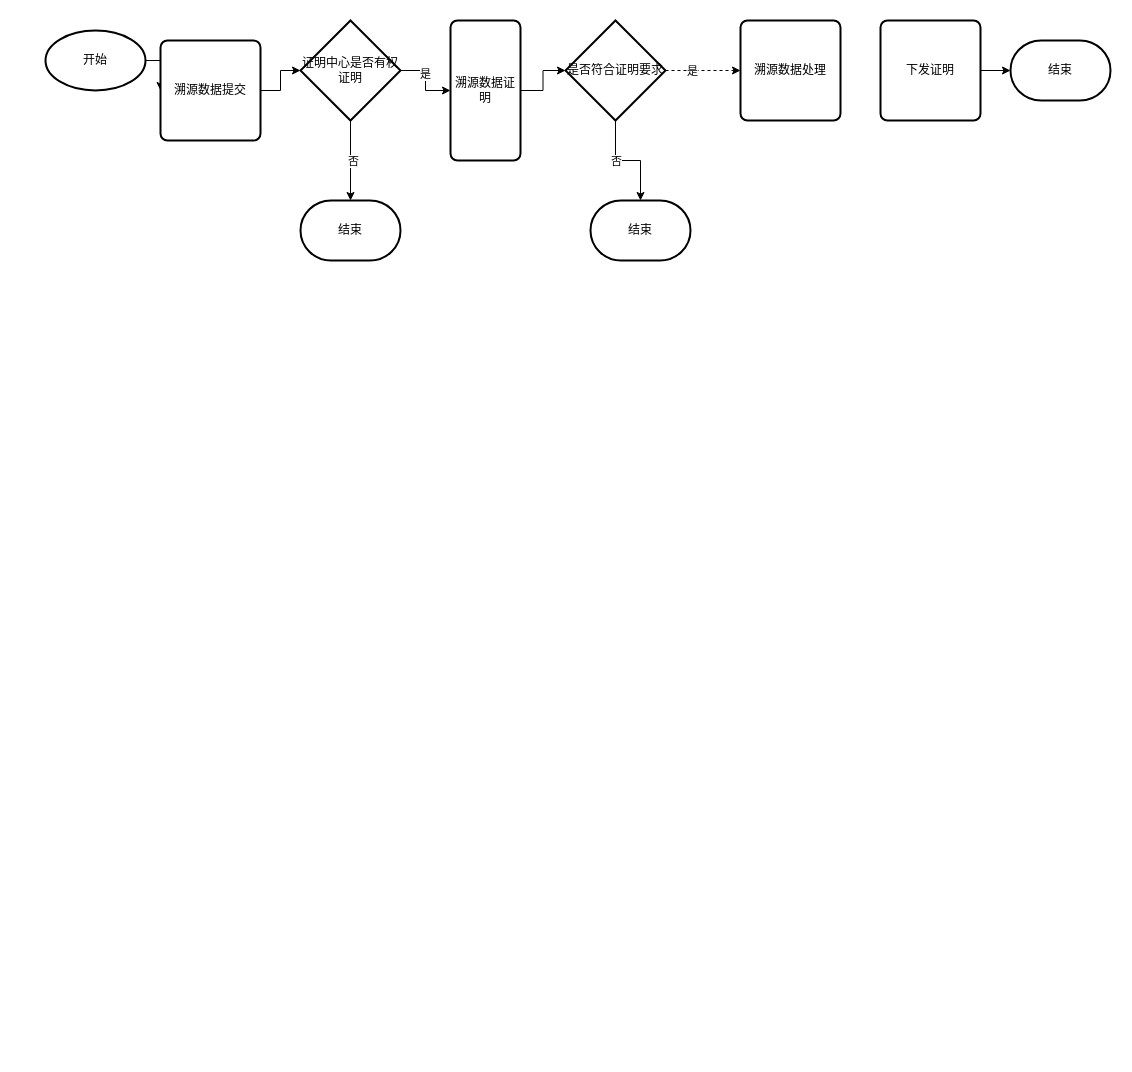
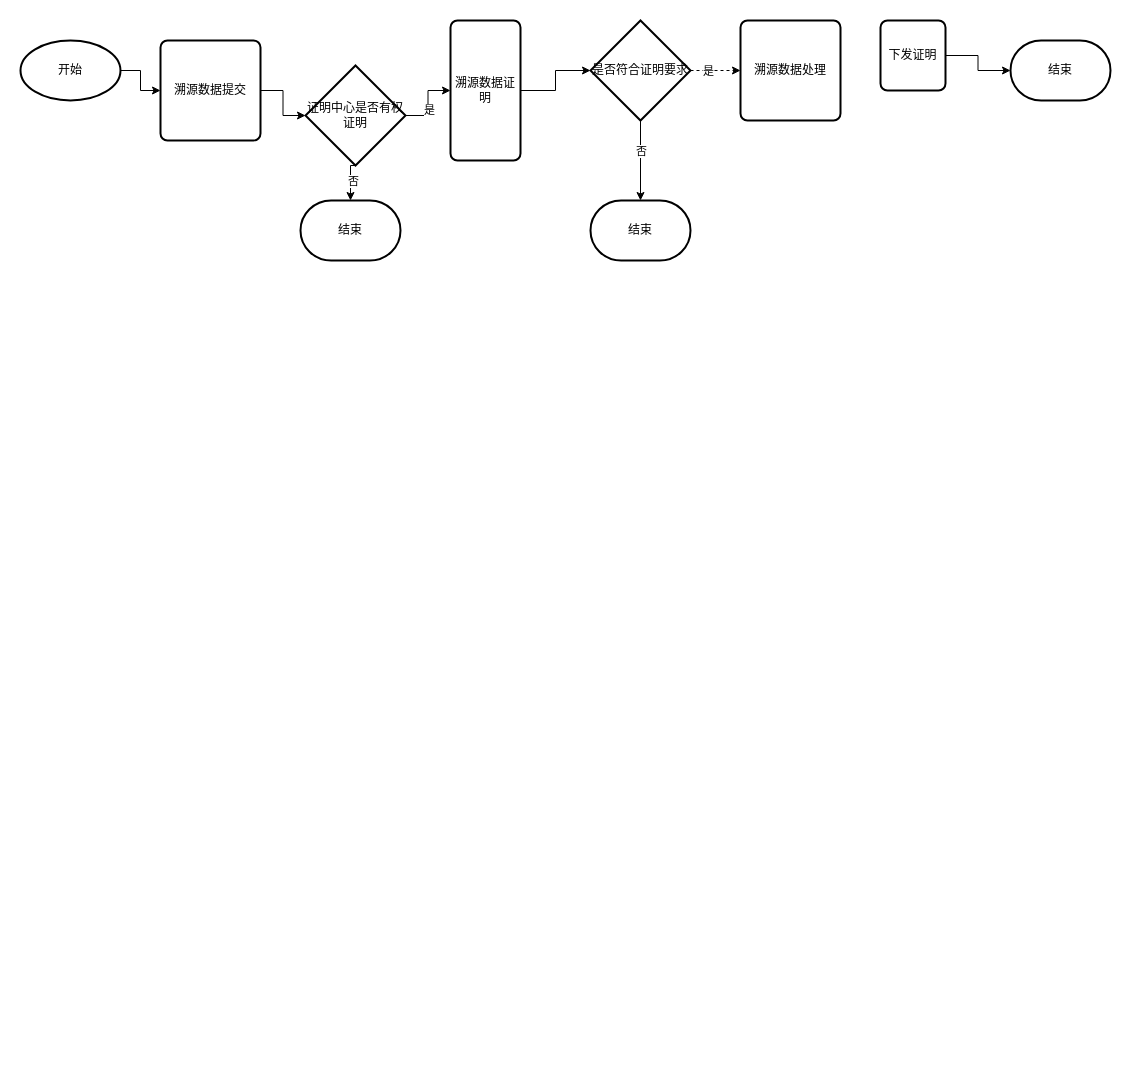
- <mxCell id="3" value="开始" style="strokeWidth=2;html=1;shape=mxgraph.flowchart.start_1;whiteSpace=wrap;" vertex="1" parent="1"><mxGeometry x="45" y="30" width="100" height="60" as="geometry" /></mxCell>
+ <mxCell id="3" value="开始" style="strokeWidth=2;html=1;shape=mxgraph.flowchart.start_1;whiteSpace=wrap;" vertex="1" parent="1"><mxGeometry x="20" y="40" width="100" height="60" as="geometry" /></mxCell>
- <mxCell id="7" value="证明中心是否有权证明" style="strokeWidth=2;html=1;shape=mxgraph.flowchart.decision;whiteSpace=wrap;" vertex="1" parent="1"><mxGeometry x="300" y="20" width="100" height="100" as="geometry" /></mxCell>
+ <mxCell id="7" value="证明中心是否有权证明" style="strokeWidth=2;html=1;shape=mxgraph.flowchart.decision;whiteSpace=wrap;" vertex="1" parent="1"><mxGeometry x="305" y="65" width="100" height="100" as="geometry" /></mxCell>
- <mxCell id="13" value="是否符合证明要求" style="strokeWidth=2;html=1;shape=mxgraph.flowchart.decision;whiteSpace=wrap;" vertex="1" parent="1"><mxGeometry x="565" y="20" width="100" height="100" as="geometry" /></mxCell>
+ <mxCell id="13" value="是否符合证明要求" style="strokeWidth=2;html=1;shape=mxgraph.flowchart.decision;whiteSpace=wrap;" vertex="1" parent="1"><mxGeometry x="590" y="20" width="100" height="100" as="geometry" /></mxCell>
- <mxCell id="22" value="下发证明" style="rounded=1;whiteSpace=wrap;html=1;absoluteArcSize=1;arcSize=14;strokeWidth=2;" vertex="1" parent="1"><mxGeometry x="880" y="20" width="100" height="100" as="geometry" /></mxCell>
+ <mxCell id="22" value="下发证明" style="rounded=1;whiteSpace=wrap;html=1;absoluteArcSize=1;arcSize=14;strokeWidth=2;" vertex="1" parent="1"><mxGeometry x="880" y="20" width="65" height="70" as="geometry" /></mxCell>
